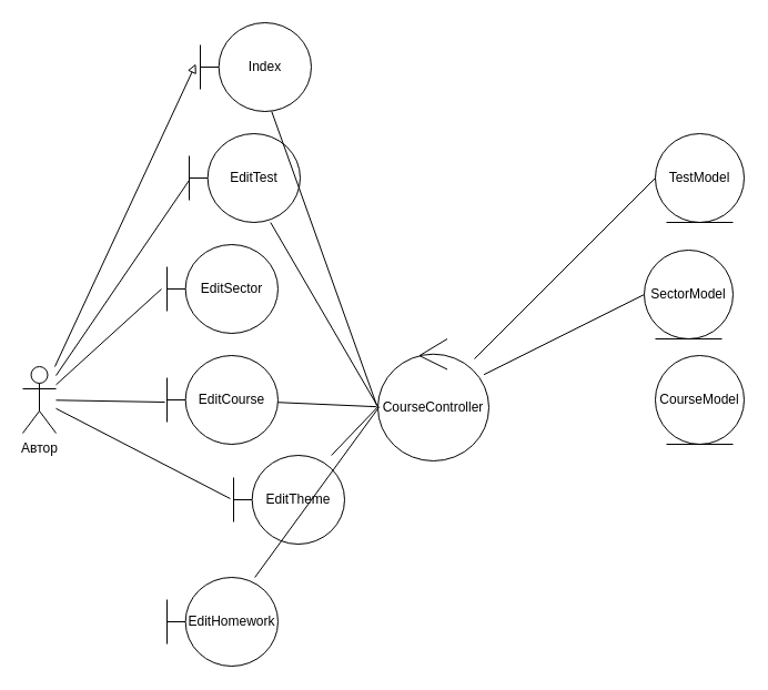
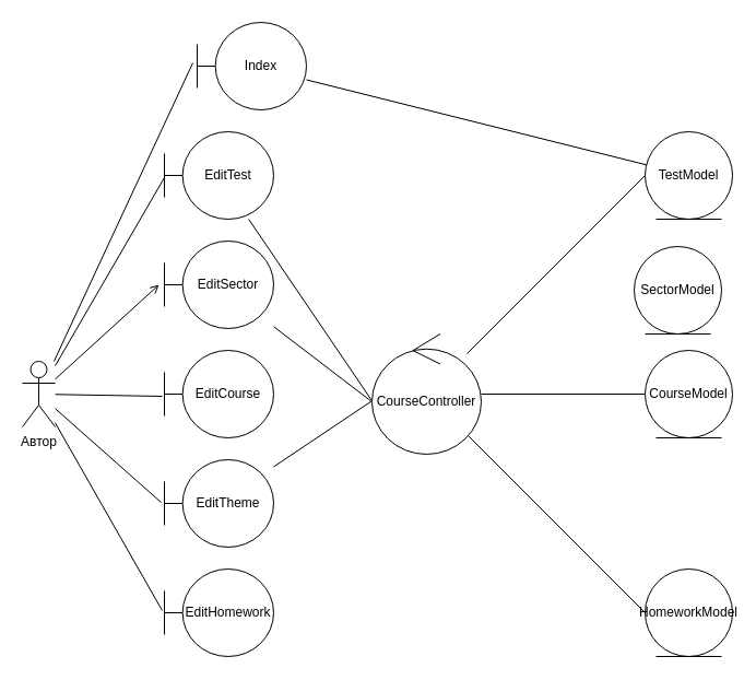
- <mxCell id="28" style="rounded=0;orthogonalLoop=1;jettySize=auto;html=1;entryX=-0.04;entryY=0.463;entryDx=0;entryDy=0;entryPerimeter=0;endArrow=block;endFill=0;" edge="1" parent="1" source="2" target="27"><mxGeometry relative="1" as="geometry" /></mxCell>
+ <mxCell id="28" style="rounded=0;orthogonalLoop=1;jettySize=auto;html=1;entryX=-0.04;entryY=0.463;entryDx=0;entryDy=0;entryPerimeter=0;endArrow=none;endFill=0;" edge="1" parent="1" source="2" target="27"><mxGeometry relative="1" as="geometry" /></mxCell>
- <mxCell id="12" value="EditTest" style="shape=umlBoundary;whiteSpace=wrap;html=1;" vertex="1" parent="1"><mxGeometry x="170" y="120" width="100" height="80" as="geometry" /></mxCell>
+ <mxCell id="12" value="EditTest" style="shape=umlBoundary;whiteSpace=wrap;html=1;" vertex="1" parent="1"><mxGeometry x="150" y="120" width="100" height="80" as="geometry" /></mxCell>
- <mxCell id="29" style="rounded=0;orthogonalLoop=1;jettySize=auto;html=1;entryX=-0.01;entryY=0.545;entryDx=0;entryDy=0;entryPerimeter=0;endArrow=none;endFill=0;" edge="1" parent="1" source="27" target="11"><mxGeometry relative="1" as="geometry" /></mxCell>
+ <mxCell id="29" style="rounded=0;orthogonalLoop=1;jettySize=auto;html=1;endArrow=none;endFill=0;" edge="1" parent="1" source="27" target="21"><mxGeometry relative="1" as="geometry" /></mxCell>
- <mxCell id="24" style="rounded=0;orthogonalLoop=1;jettySize=auto;html=1;entryX=-0.05;entryY=0.5;entryDx=0;entryDy=0;entryPerimeter=0;endArrow=none;endFill=0;" edge="1" parent="1" source="2" target="5"><mxGeometry relative="1" as="geometry" /></mxCell>
+ <mxCell id="24" style="rounded=0;orthogonalLoop=1;jettySize=auto;html=1;entryX=-0.05;entryY=0.5;entryDx=0;entryDy=0;entryPerimeter=0;endArrow=open;endFill=0;" edge="1" parent="1" source="2" target="5"><mxGeometry relative="1" as="geometry" /></mxCell>
- <mxCell id="8" style="rounded=0;orthogonalLoop=1;jettySize=auto;html=1;entryX=0;entryY=0.5;entryDx=0;entryDy=0;endArrow=none;endFill=0;" edge="1" parent="1" source="11" target="20"><mxGeometry relative="1" as="geometry" /></mxCell>
+ <mxCell id="15" style="rounded=0;orthogonalLoop=1;jettySize=auto;html=1;entryX=-0.012;entryY=0.556;entryDx=0;entryDy=0;entryPerimeter=0;endArrow=none;endFill=0;" edge="1" parent="1" source="5" target="11"><mxGeometry relative="1" as="geometry" /></mxCell>
+ <mxCell id="9" style="rounded=0;orthogonalLoop=1;jettySize=auto;html=1;entryX=0;entryY=0.5;entryDx=0;entryDy=0;endArrow=none;endFill=0;" edge="1" parent="1" source="11" target="4"><mxGeometry relative="1" as="geometry" /></mxCell>
- <mxCell id="14" style="rounded=0;orthogonalLoop=1;jettySize=auto;html=1;entryX=-0.012;entryY=0.556;entryDx=0;entryDy=0;entryPerimeter=0;endArrow=none;endFill=0;" edge="1" parent="1" source="3" target="11"><mxGeometry relative="1" as="geometry" /></mxCell>
- <mxCell id="18" style="rounded=0;orthogonalLoop=1;jettySize=auto;html=1;entryX=0.013;entryY=0.556;entryDx=0;entryDy=0;entryPerimeter=0;endArrow=none;endFill=0;" edge="1" parent="1" source="13" target="11"><mxGeometry relative="1" as="geometry" /></mxCell>
- <mxCell id="6" value="EditTheme" style="shape=umlBoundary;whiteSpace=wrap;html=1;" vertex="1" parent="1"><mxGeometry x="210" y="410" width="100" height="80" as="geometry" /></mxCell>
+ <mxCell id="6" value="EditTheme" style="shape=umlBoundary;whiteSpace=wrap;html=1;" vertex="1" parent="1"><mxGeometry x="150" y="420" width="100" height="80" as="geometry" /></mxCell>
+ <mxCell id="26" style="rounded=0;orthogonalLoop=1;jettySize=auto;html=1;entryX=-0.02;entryY=0.475;entryDx=0;entryDy=0;entryPerimeter=0;endArrow=none;endFill=0;" edge="1" parent="1" source="2" target="13"><mxGeometry relative="1" as="geometry" /></mxCell>
+ <mxCell id="10" style="rounded=0;orthogonalLoop=1;jettySize=auto;html=1;entryX=0;entryY=0.5;entryDx=0;entryDy=0;endArrow=none;endFill=0;" edge="1" parent="1" source="11" target="19"><mxGeometry relative="1" as="geometry" /></mxCell>
+ <mxCell id="19" value="HomeworkModel" style="ellipse;shape=umlEntity;whiteSpace=wrap;html=1;" vertex="1" parent="1"><mxGeometry x="590" y="520" width="80" height="80" as="geometry" /></mxCell>
